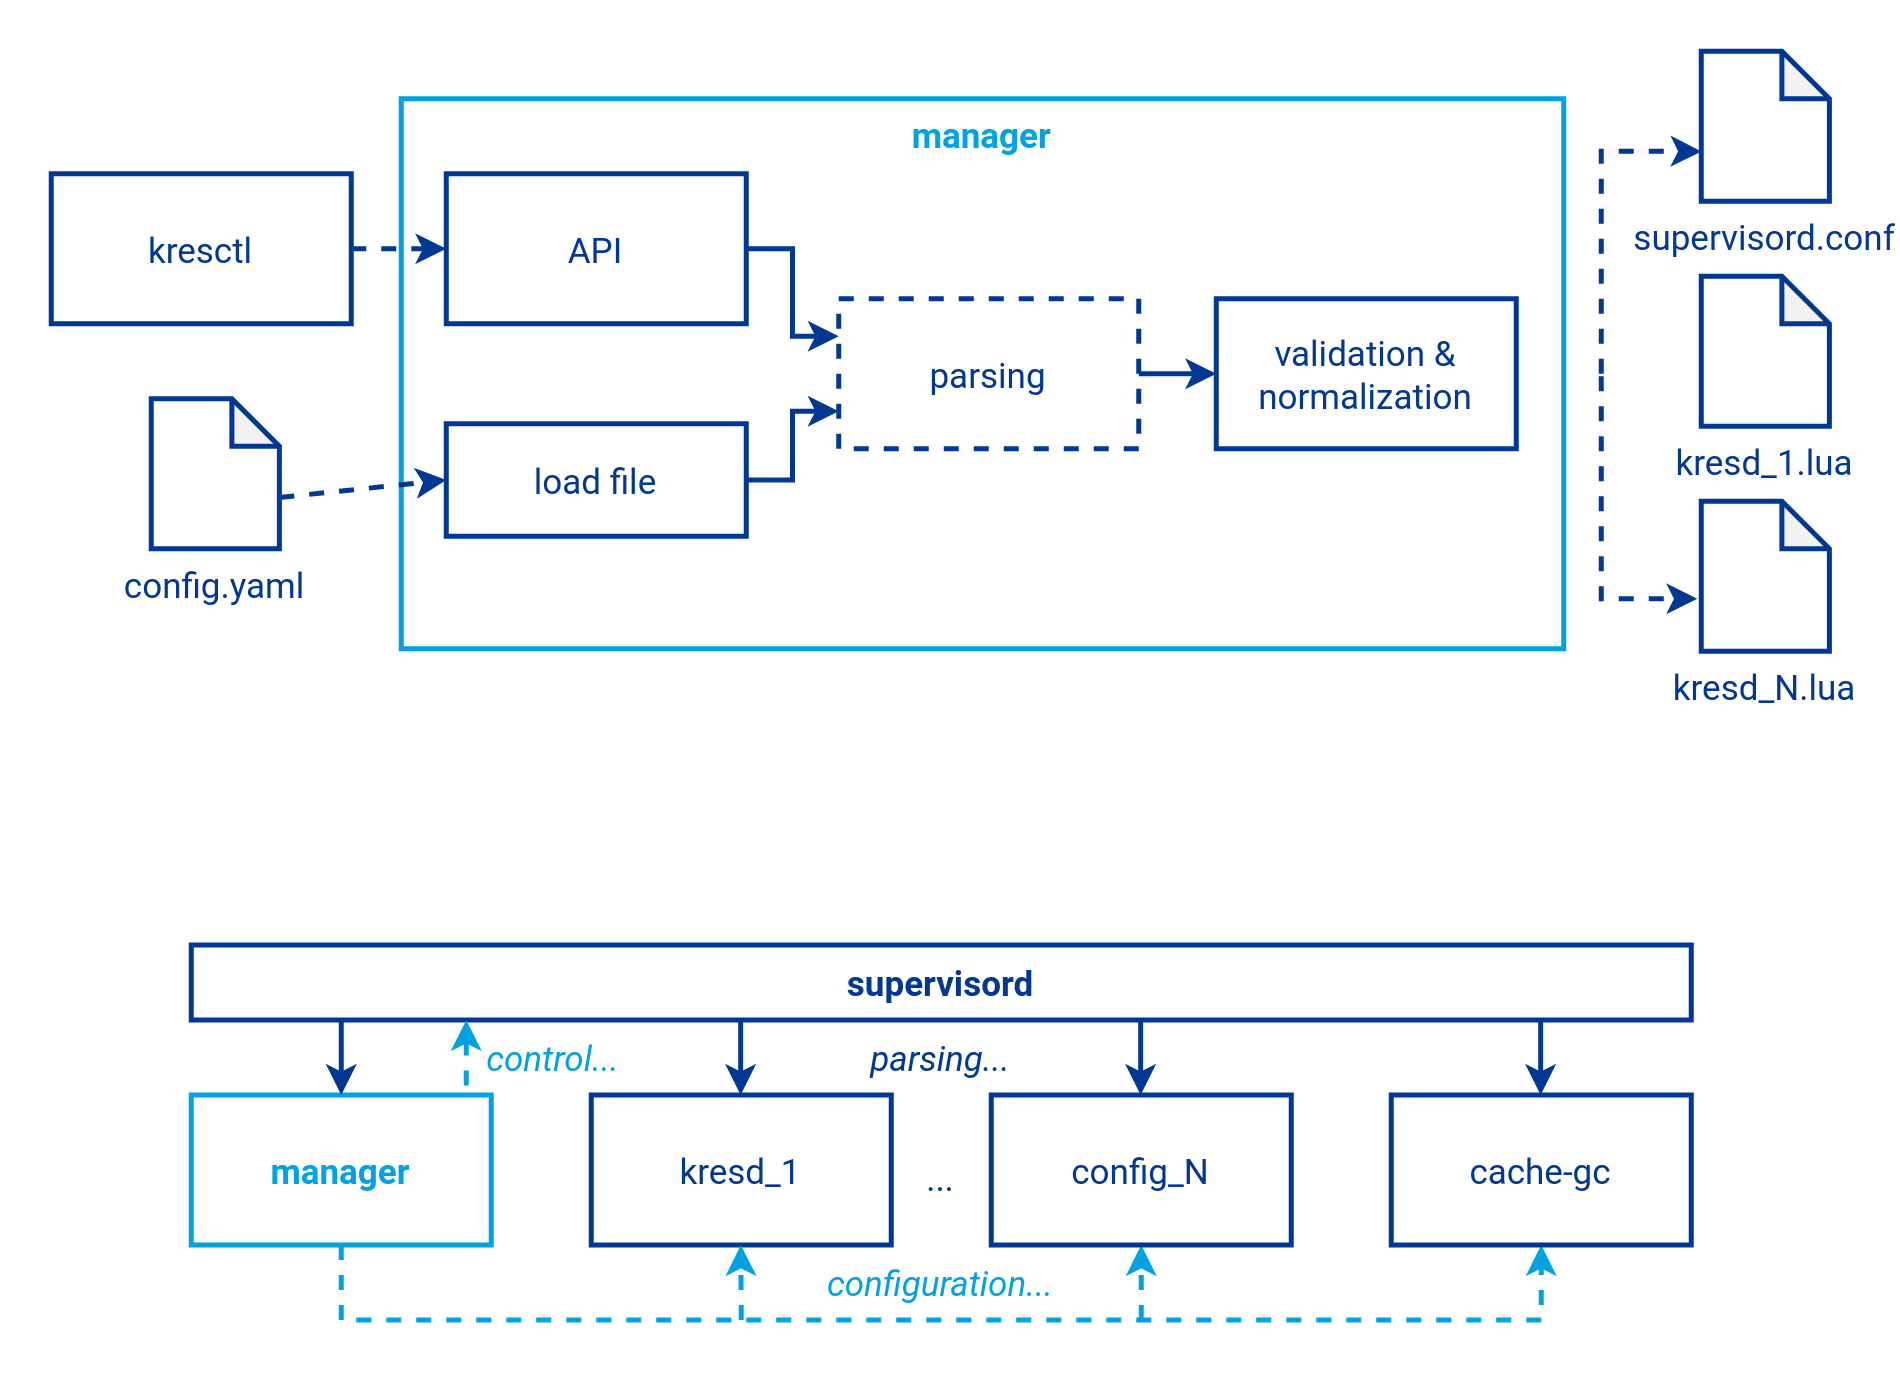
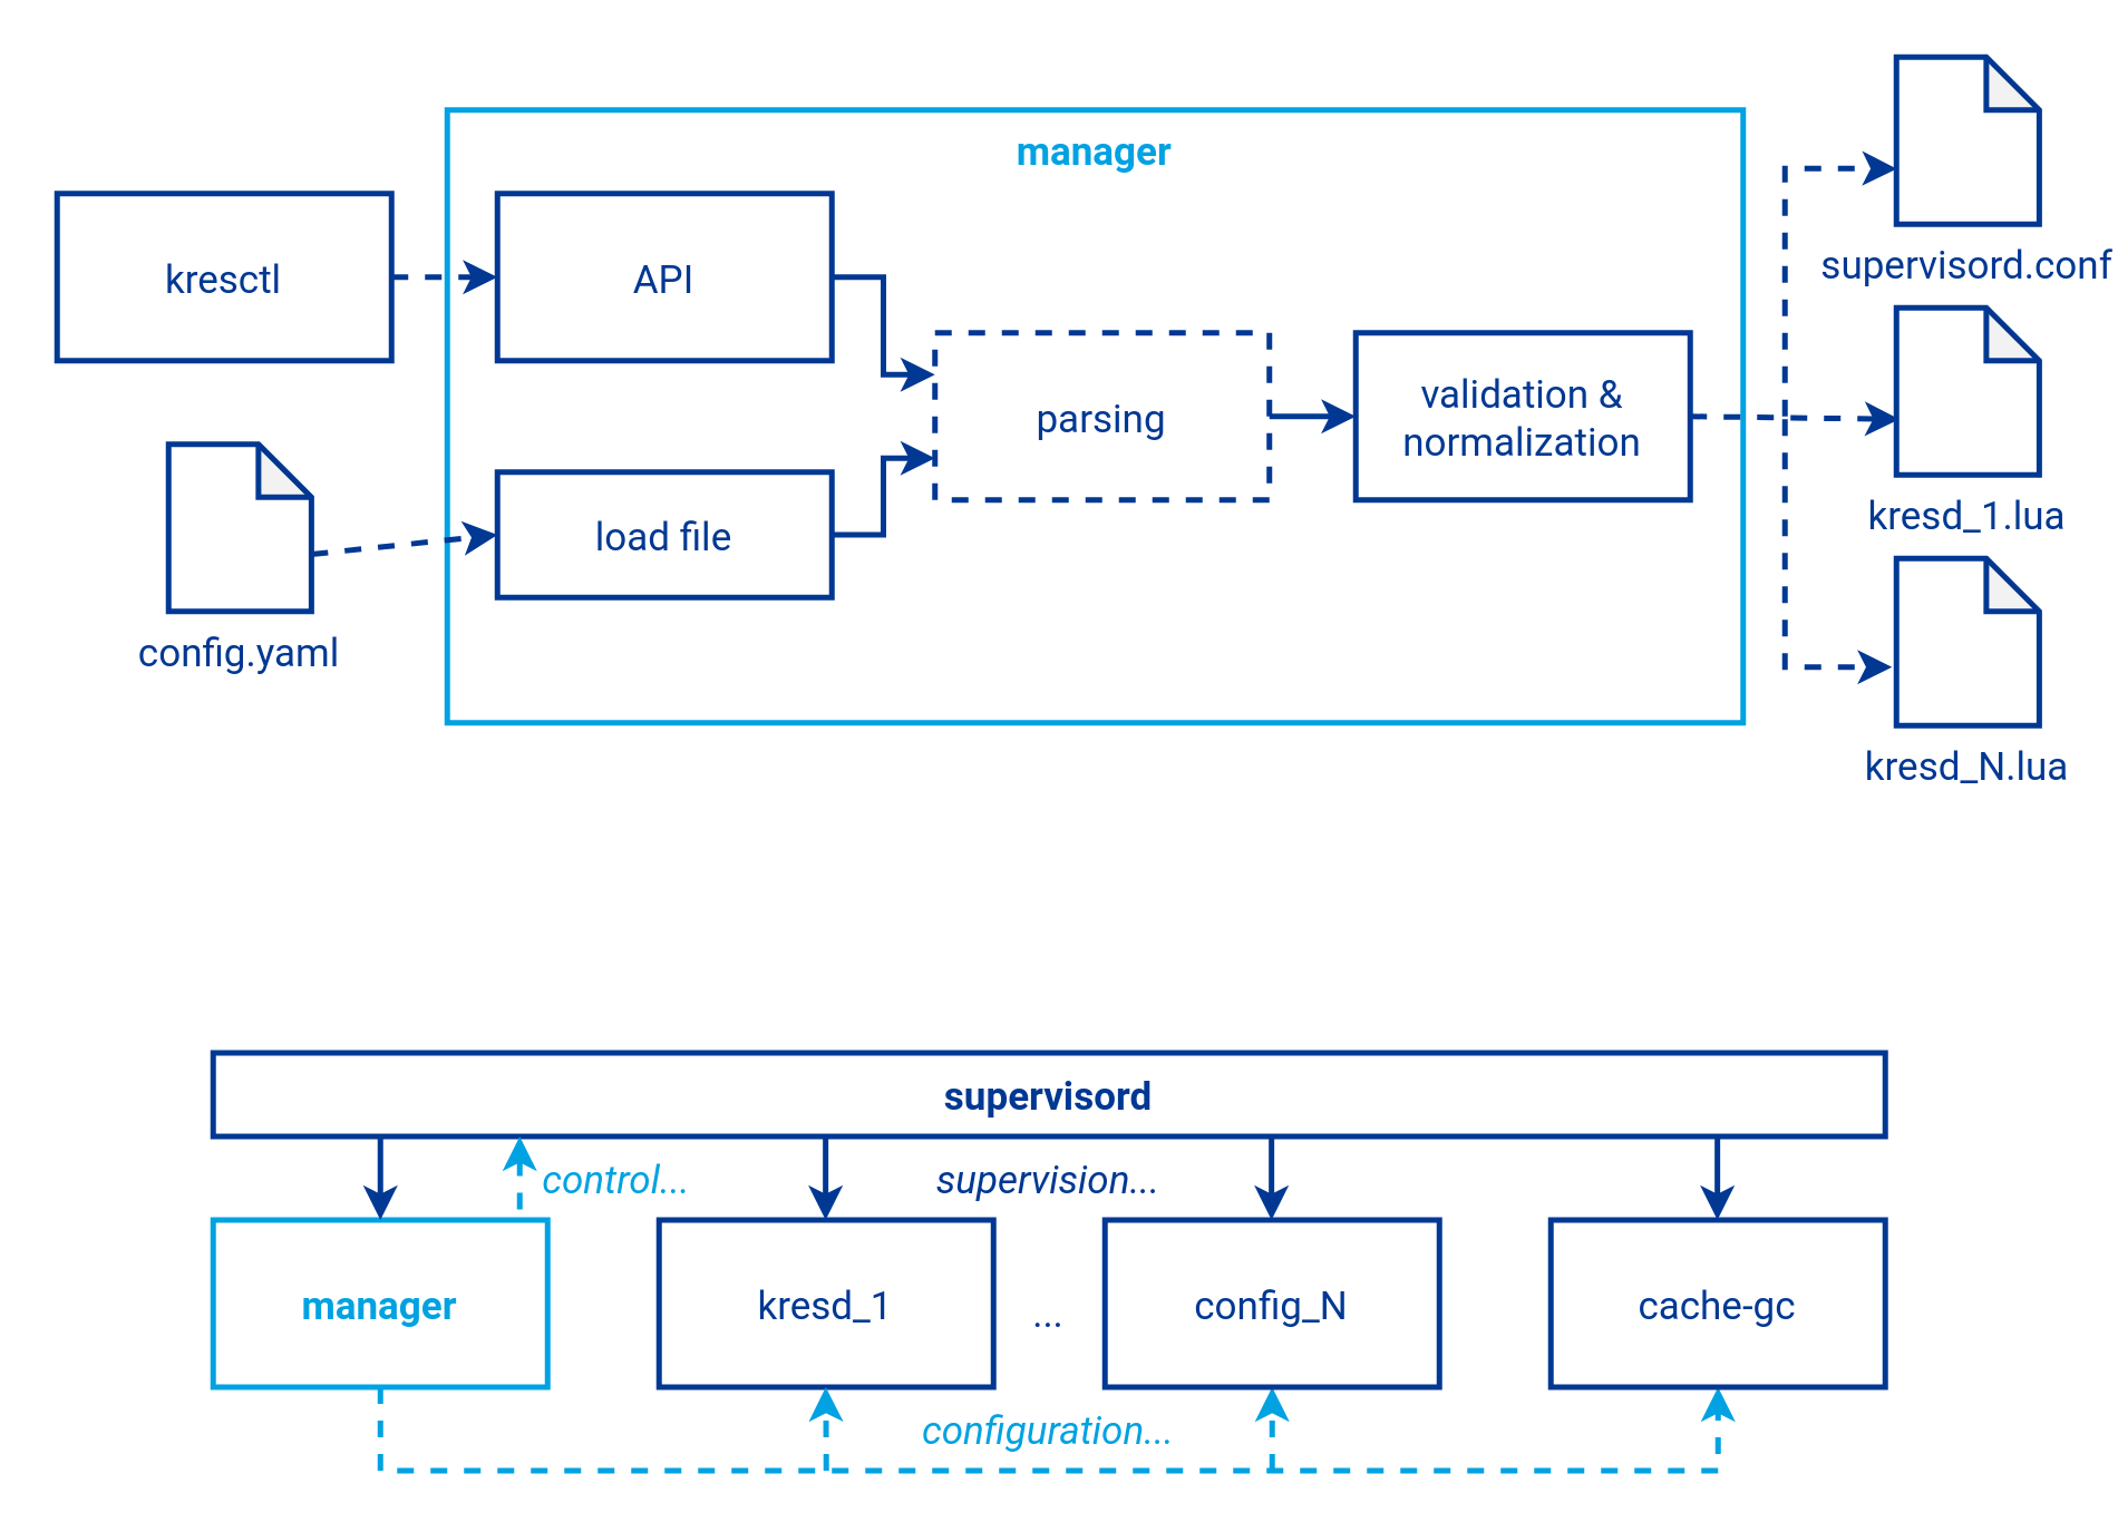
+ <mxCell id="22" value="" style="rounded=0;orthogonalLoop=1;jettySize=auto;exitX=1;exitY=0.5;exitDx=0;exitDy=0;strokeWidth=2;strokeColor=#003893;entryX=0.02;entryY=0.667;entryDx=0;entryDy=0;dashed=1;fontFamily=Roboto;fontSource=https%3A%2F%2Ffonts.googleapis.com%2Fcss%3Ffamily%3DRoboto;entryPerimeter=0;" edge="1" parent="1" source="24" target="35"><mxGeometry relative="1" as="geometry"><mxPoint x="670" y="149" as="targetPoint" /></mxGeometry></mxCell>
- <mxCell id="36" value="parsing..." style="text;align=center;verticalAlign=middle;resizable=0;points=[];autosize=1;strokeColor=none;fillColor=none;fontColor=#003893;fontStyle=2;fontFamily=Roboto;fontSource=https%3A%2F%2Ffonts.googleapis.com%2Fcss%3Ffamily%3DRoboto;fontSize=14;" vertex="1" parent="1"><mxGeometry x="321" y="407.5" width="110" height="30" as="geometry" /></mxCell>
+ <mxCell id="36" value="supervision..." style="text;align=center;verticalAlign=middle;resizable=0;points=[];autosize=1;strokeColor=none;fillColor=none;fontColor=#003893;fontStyle=2;fontFamily=Roboto;fontSource=https%3A%2F%2Ffonts.googleapis.com%2Fcss%3Ffamily%3DRoboto;fontSize=14;" vertex="1" parent="1"><mxGeometry x="321" y="407.5" width="110" height="30" as="geometry" /></mxCell>
